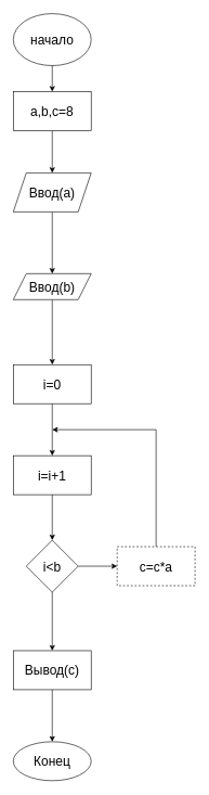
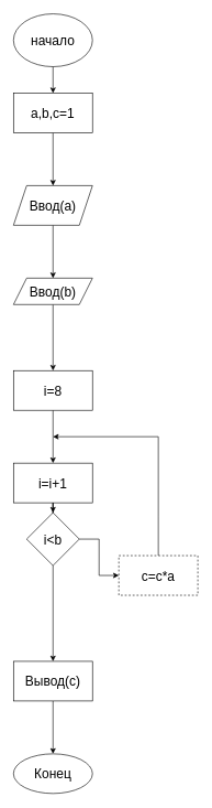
- <mxCell id="5" value="&lt;font style=&quot;font-size: 20px&quot;&gt;a,b,c=8&lt;/font&gt;" style="rounded=0;whiteSpace=wrap;html=1;" vertex="1" parent="1"><mxGeometry x="20" y="140" width="120" height="60" as="geometry" /></mxCell>
+ <mxCell id="5" value="&lt;font style=&quot;font-size: 20px&quot;&gt;a,b,c=1&lt;/font&gt;" style="rounded=0;whiteSpace=wrap;html=1;" vertex="1" parent="1"><mxGeometry x="20" y="140" width="120" height="60" as="geometry" /></mxCell>
- <mxCell id="7" value="&lt;font style=&quot;font-size: 20px&quot;&gt;Ввод(а)&lt;/font&gt;" style="shape=parallelogram;perimeter=parallelogramPerimeter;whiteSpace=wrap;html=1;fixedSize=1;rounded=0;" vertex="1" parent="1"><mxGeometry x="20" y="265" width="120" height="60" as="geometry" /></mxCell>
+ <mxCell id="7" value="&lt;font style=&quot;font-size: 20px&quot;&gt;Ввод(а)&lt;/font&gt;" style="shape=parallelogram;perimeter=parallelogramPerimeter;whiteSpace=wrap;html=1;fixedSize=1;rounded=0;" vertex="1" parent="1"><mxGeometry x="20" y="280" width="120" height="60" as="geometry" /></mxCell>
- <mxCell id="11" value="&lt;font style=&quot;font-size: 20px&quot;&gt;i=0&lt;/font&gt;" style="whiteSpace=wrap;html=1;rounded=0;" vertex="1" parent="1"><mxGeometry x="20" y="560" width="120" height="60" as="geometry" /></mxCell>
+ <mxCell id="11" value="&lt;font style=&quot;font-size: 20px&quot;&gt;i=8&lt;/font&gt;" style="whiteSpace=wrap;html=1;rounded=0;" vertex="1" parent="1"><mxGeometry x="20" y="560" width="120" height="60" as="geometry" /></mxCell>
- <mxCell id="16" value="&lt;font style=&quot;font-size: 20px&quot;&gt;i&amp;lt;b&lt;/font&gt;" style="rhombus;whiteSpace=wrap;html=1;rounded=0;" vertex="1" parent="1"><mxGeometry x="40" y="830" width="80" height="80" as="geometry" /></mxCell>
+ <mxCell id="16" value="&lt;font style=&quot;font-size: 20px&quot;&gt;i&amp;lt;b&lt;/font&gt;" style="rhombus;whiteSpace=wrap;html=1;rounded=0;" vertex="1" parent="1"><mxGeometry x="40" y="775" width="80" height="80" as="geometry" /></mxCell>
